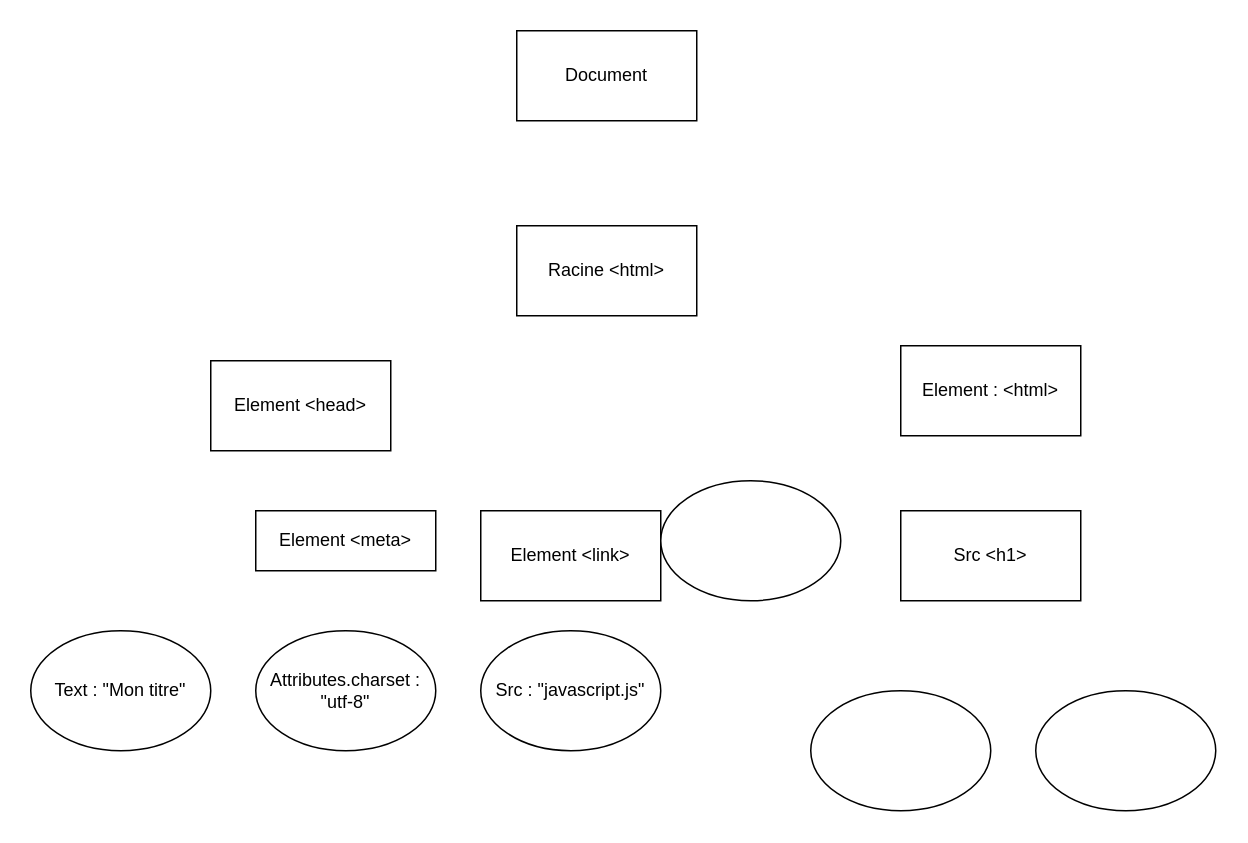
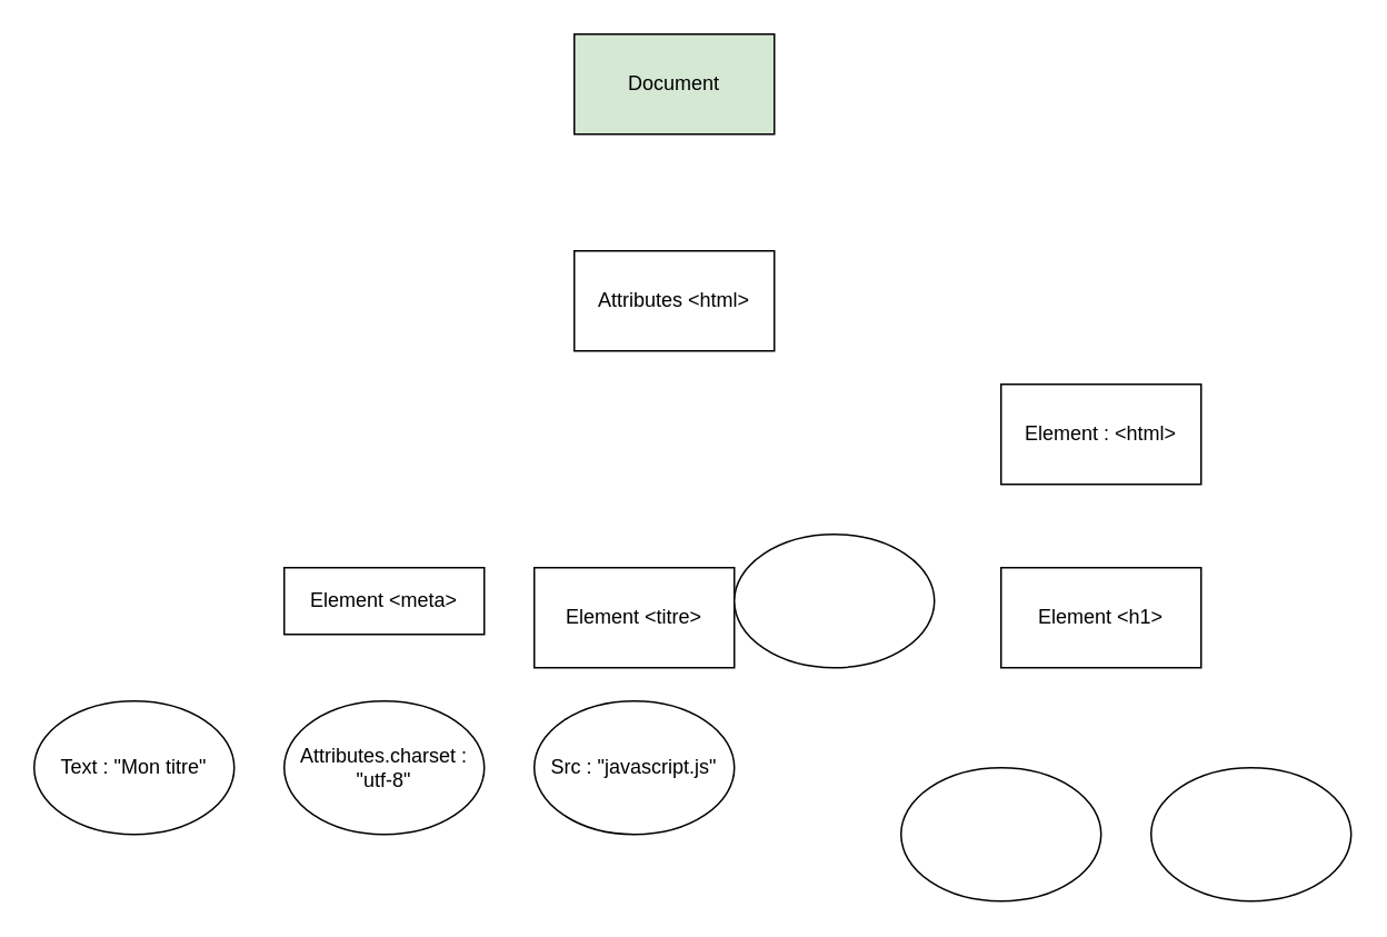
- <mxCell id="2" value="Document" style="rounded=0;whiteSpace=wrap;html=1;" vertex="1" parent="1"><mxGeometry x="344" y="20" width="120" height="60" as="geometry" /></mxCell>
+ <mxCell id="2" value="Document" style="rounded=0;whiteSpace=wrap;html=1;fillColor=#d5e8d4;" vertex="1" parent="1"><mxGeometry x="344" y="20" width="120" height="60" as="geometry" /></mxCell>
- <mxCell id="3" value="Racine &amp;lt;html&amp;gt;" style="rounded=0;whiteSpace=wrap;html=1;" vertex="1" parent="1"><mxGeometry x="344" y="150" width="120" height="60" as="geometry" /></mxCell>
+ <mxCell id="3" value="Attributes &amp;lt;html&amp;gt;" style="rounded=0;whiteSpace=wrap;html=1;" vertex="1" parent="1"><mxGeometry x="344" y="150" width="120" height="60" as="geometry" /></mxCell>
- <mxCell id="4" value="Element &amp;lt;head&amp;gt;" style="rounded=0;whiteSpace=wrap;html=1;" vertex="1" parent="1"><mxGeometry x="140" y="240" width="120" height="60" as="geometry" /></mxCell>
- <mxCell id="8" value="Element &amp;lt;link&amp;gt;" style="rounded=0;whiteSpace=wrap;html=1;" vertex="1" parent="1"><mxGeometry x="320" y="340" width="120" height="60" as="geometry" /></mxCell>
+ <mxCell id="8" value="Element &amp;lt;titre&amp;gt;" style="rounded=0;whiteSpace=wrap;html=1;" vertex="1" parent="1"><mxGeometry x="320" y="340" width="120" height="60" as="geometry" /></mxCell>
- <mxCell id="11" value="Src &amp;lt;h1&amp;gt;" style="rounded=0;whiteSpace=wrap;html=1;" vertex="1" parent="1"><mxGeometry x="600" y="340" width="120" height="60" as="geometry" /></mxCell>
+ <mxCell id="11" value="Element &amp;lt;h1&amp;gt;" style="rounded=0;whiteSpace=wrap;html=1;" vertex="1" parent="1"><mxGeometry x="600" y="340" width="120" height="60" as="geometry" /></mxCell>
